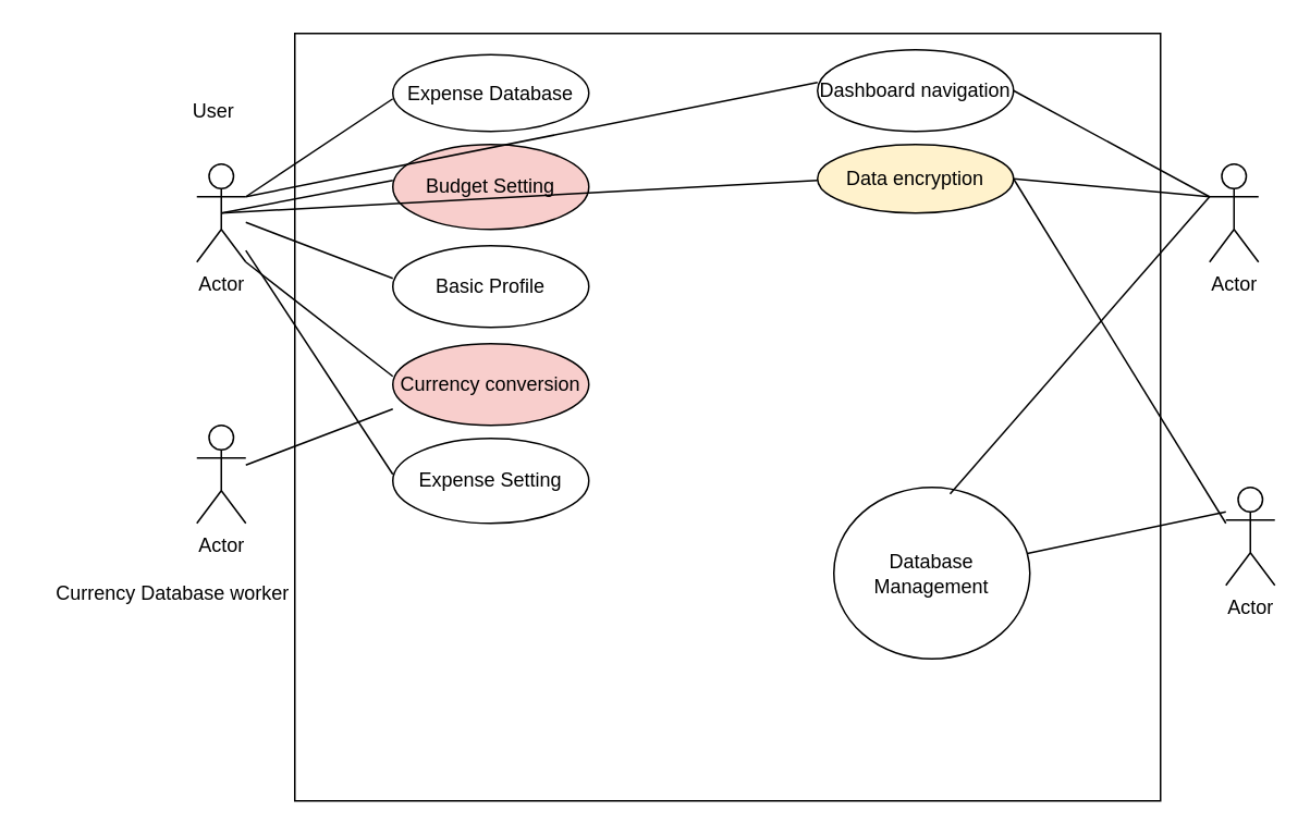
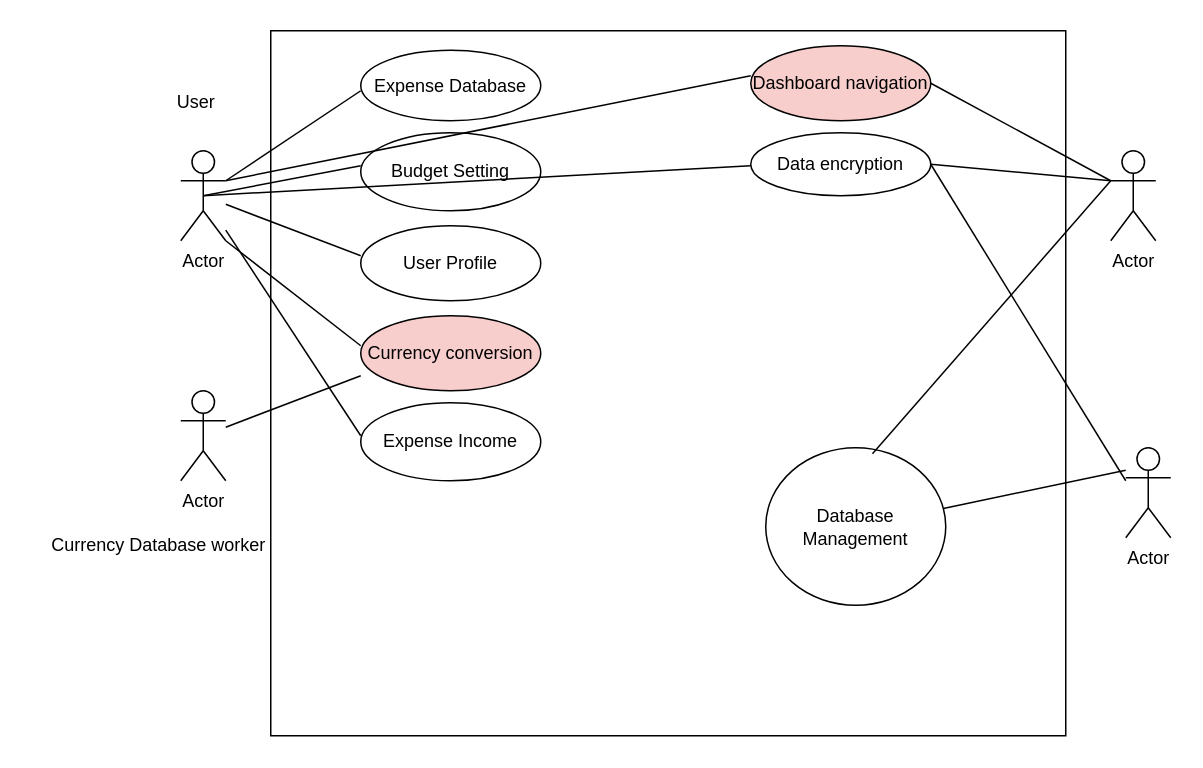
- <mxCell id="17" value="Dashboard navigation" style="ellipse;whiteSpace=wrap;html=1;" vertex="1" parent="1"><mxGeometry x="500" y="30" width="120" height="50" as="geometry" /></mxCell>
+ <mxCell id="17" value="Dashboard navigation" style="ellipse;whiteSpace=wrap;html=1;fillColor=#f8cecc;" vertex="1" parent="1"><mxGeometry x="500" y="30" width="120" height="50" as="geometry" /></mxCell>
- <mxCell id="18" value="Data encryption" style="ellipse;whiteSpace=wrap;html=1;fillColor=#fff2cc;" vertex="1" parent="1"><mxGeometry x="500" y="88" width="120" height="42" as="geometry" /></mxCell>
+ <mxCell id="18" value="Data encryption" style="ellipse;whiteSpace=wrap;html=1;" vertex="1" parent="1"><mxGeometry x="500" y="88" width="120" height="42" as="geometry" /></mxCell>
- <mxCell id="6" value="Budget Setting" style="ellipse;whiteSpace=wrap;html=1;fillColor=#f8cecc;" vertex="1" parent="1"><mxGeometry x="240" y="88" width="120" height="52" as="geometry" /></mxCell>
+ <mxCell id="6" value="Budget Setting" style="ellipse;whiteSpace=wrap;html=1;" vertex="1" parent="1"><mxGeometry x="240" y="88" width="120" height="52" as="geometry" /></mxCell>
- <mxCell id="7" value="Basic Profile" style="ellipse;whiteSpace=wrap;html=1;" vertex="1" parent="1"><mxGeometry x="240" y="150" width="120" height="50" as="geometry" /></mxCell>
+ <mxCell id="7" value="User Profile" style="ellipse;whiteSpace=wrap;html=1;" vertex="1" parent="1"><mxGeometry x="240" y="150" width="120" height="50" as="geometry" /></mxCell>
- <mxCell id="16" value="Expense Setting" style="ellipse;whiteSpace=wrap;html=1;" vertex="1" parent="1"><mxGeometry x="240" y="268" width="120" height="52" as="geometry" /></mxCell>
+ <mxCell id="16" value="Expense Income" style="ellipse;whiteSpace=wrap;html=1;" vertex="1" parent="1"><mxGeometry x="240" y="268" width="120" height="52" as="geometry" /></mxCell>
